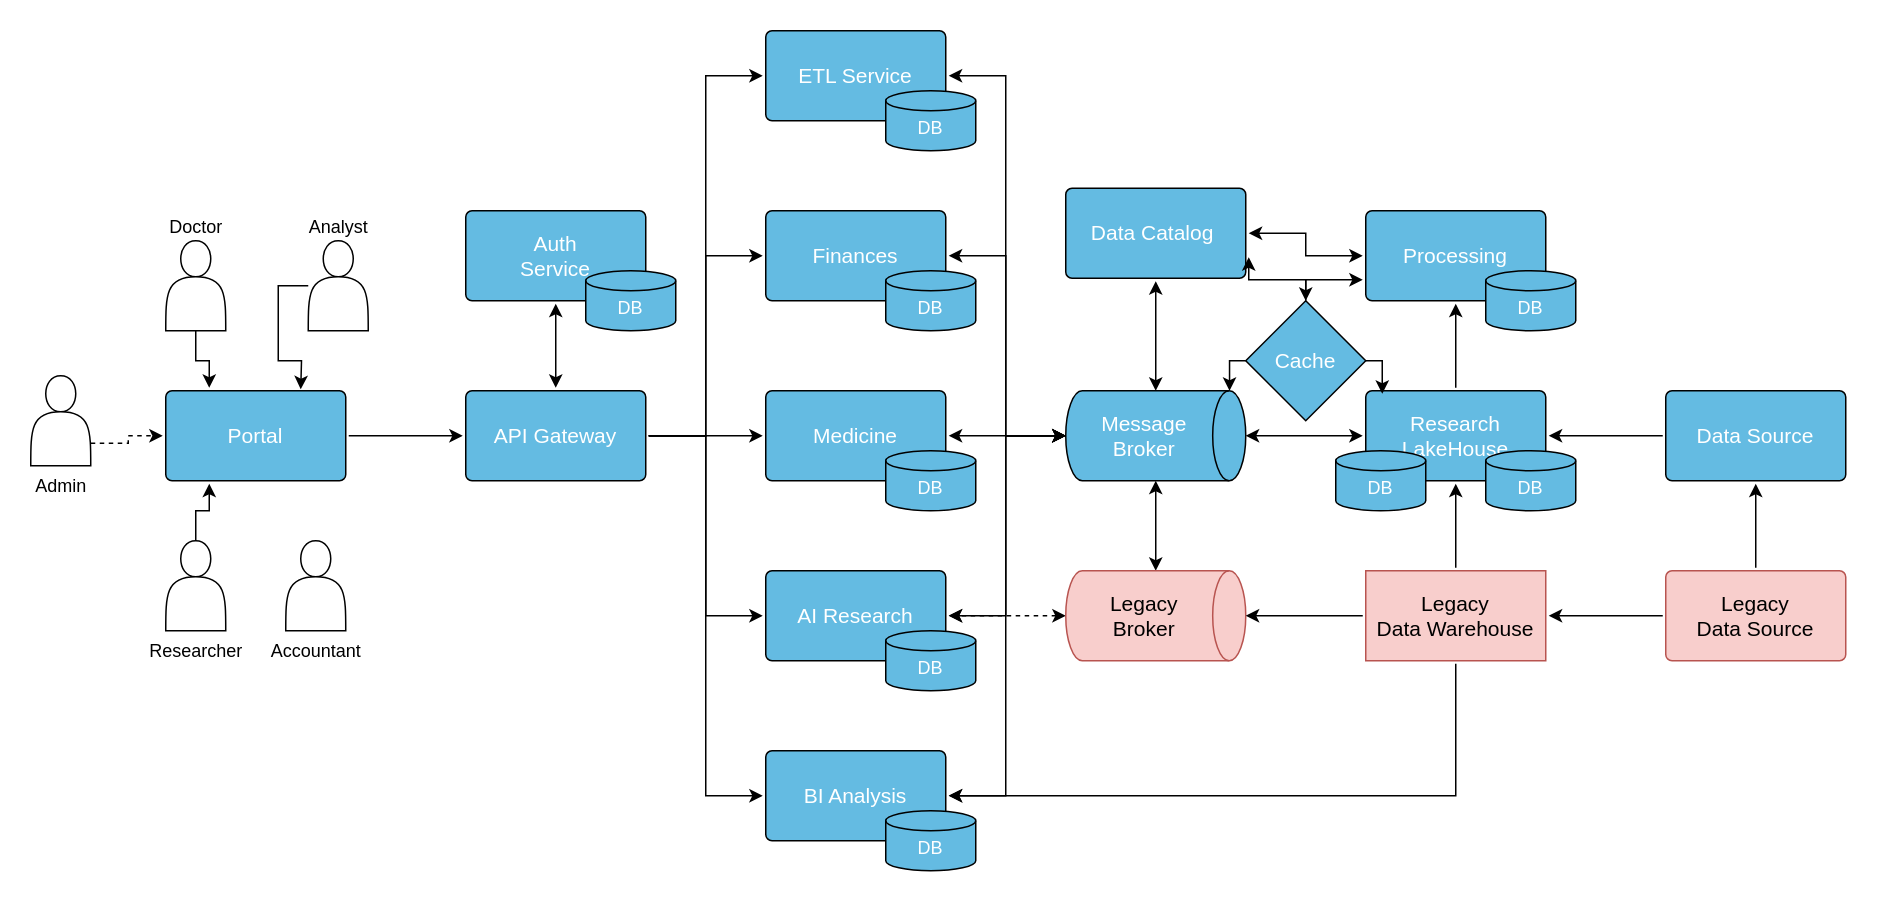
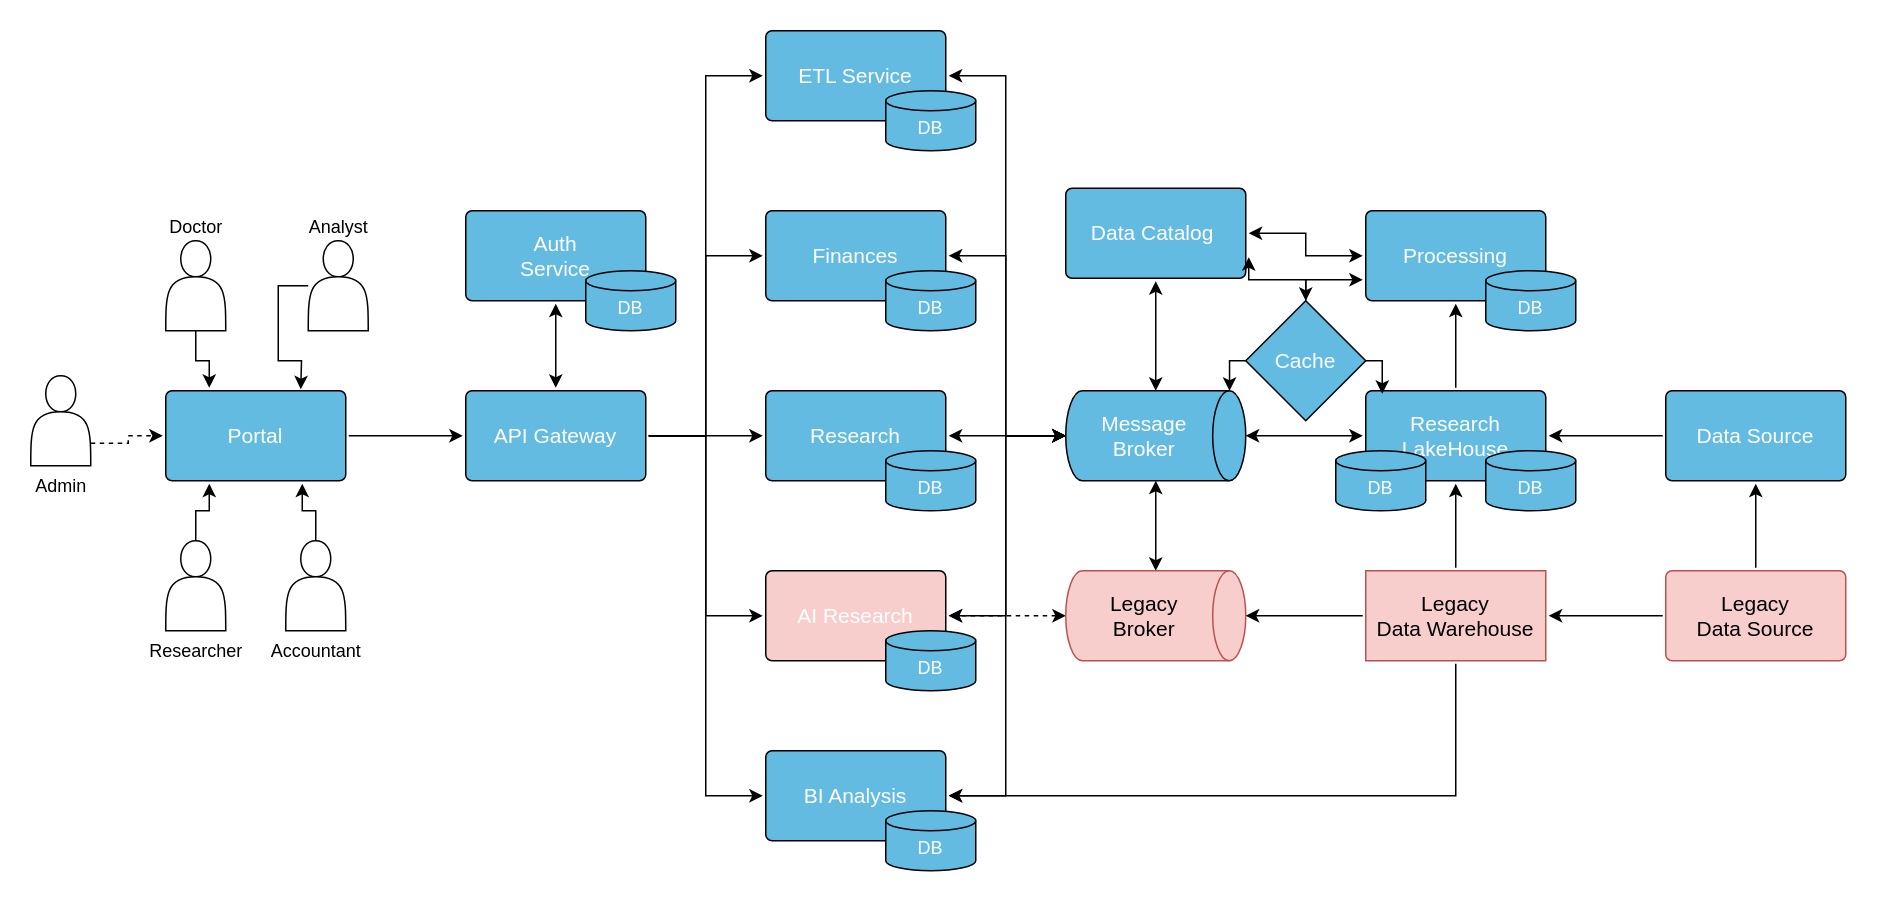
- <mxCell id="12" value="Medicine" style="rounded=1;whiteSpace=wrap;html=1;shadow=0;labelBackgroundColor=none;strokeColor=default;strokeWidth=1;fillColor=#64bbe2;fontFamily=Helvetica;fontSize=14;fontColor=#FFFFFF;align=center;spacing=5;arcSize=7;perimeterSpacing=2;" vertex="1" parent="1"><mxGeometry x="510" y="260" width="120" height="60" as="geometry" /></mxCell>
+ <mxCell id="12" value="Research" style="rounded=1;whiteSpace=wrap;html=1;shadow=0;labelBackgroundColor=none;strokeColor=default;strokeWidth=1;fillColor=#64bbe2;fontFamily=Helvetica;fontSize=14;fontColor=#FFFFFF;align=center;spacing=5;arcSize=7;perimeterSpacing=2;" vertex="1" parent="1"><mxGeometry x="510" y="260" width="120" height="60" as="geometry" /></mxCell>
+ <mxCell id="56" style="edgeStyle=orthogonalEdgeStyle;rounded=0;orthogonalLoop=1;jettySize=auto;html=1;entryX=0.75;entryY=1;entryDx=0;entryDy=0;" edge="1" parent="1" source="57" target="21"><mxGeometry relative="1" as="geometry" /></mxCell>
- <mxCell id="26" value="AI Research" style="rounded=1;whiteSpace=wrap;html=1;shadow=0;labelBackgroundColor=none;strokeColor=default;strokeWidth=1;fillColor=#64bbe2;fontFamily=Helvetica;fontSize=14;fontColor=#FFFFFF;align=center;spacing=5;arcSize=7;perimeterSpacing=2;" vertex="1" parent="1"><mxGeometry x="510" y="380" width="120" height="60" as="geometry" /></mxCell>
+ <mxCell id="26" value="AI Research" style="rounded=1;whiteSpace=wrap;html=1;shadow=0;labelBackgroundColor=none;strokeColor=default;strokeWidth=1;fillColor=#f8cecc;fontFamily=Helvetica;fontSize=14;fontColor=#FFFFFF;align=center;spacing=5;arcSize=7;perimeterSpacing=2;" vertex="1" parent="1"><mxGeometry x="510" y="380" width="120" height="60" as="geometry" /></mxCell>
